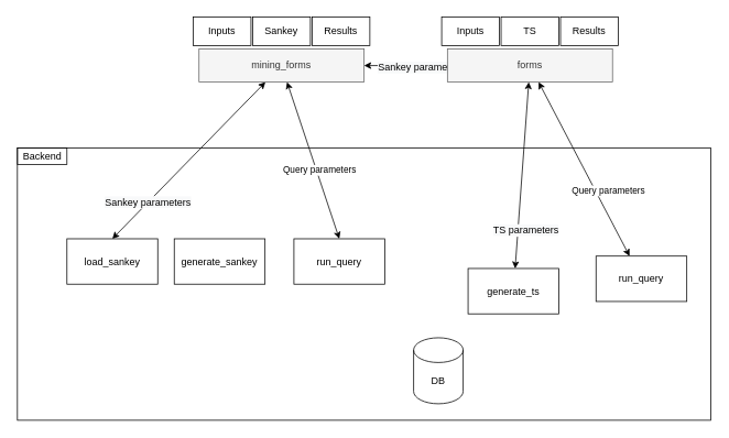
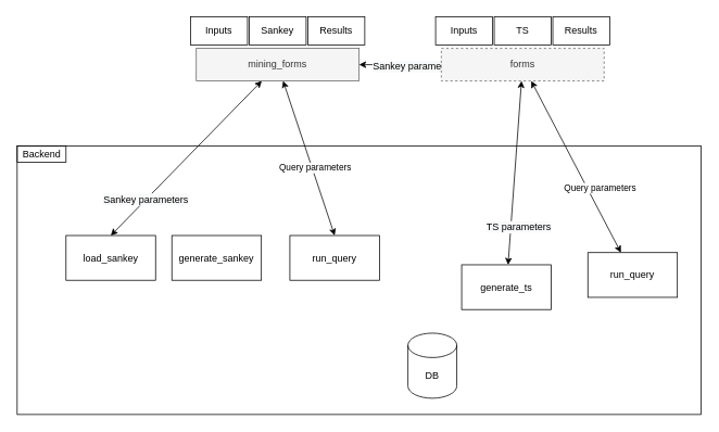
- <mxCell id="20" value="forms" style="rounded=0;whiteSpace=wrap;html=1;fillColor=#f5f5f5;strokeColor=#666666;fontColor=#333333;" vertex="1" parent="1"><mxGeometry x="541" y="59" width="200" height="40" as="geometry" /></mxCell>
+ <mxCell id="20" value="forms" style="rounded=0;whiteSpace=wrap;html=1;fillColor=#f5f5f5;strokeColor=#666666;fontColor=#333333;dashed=1;" vertex="1" parent="1"><mxGeometry x="541" y="59" width="200" height="40" as="geometry" /></mxCell>
